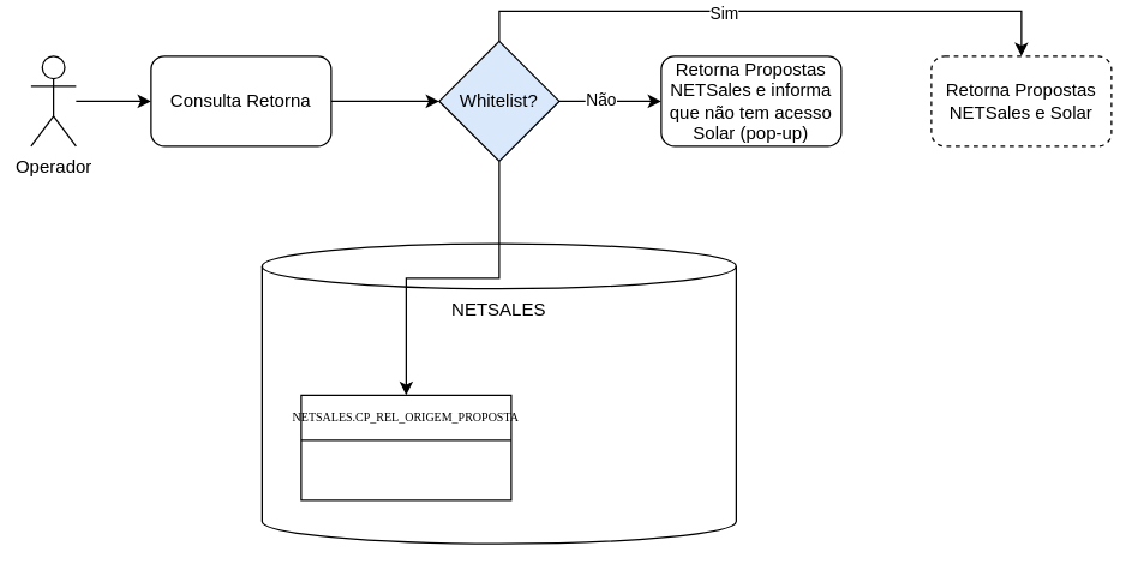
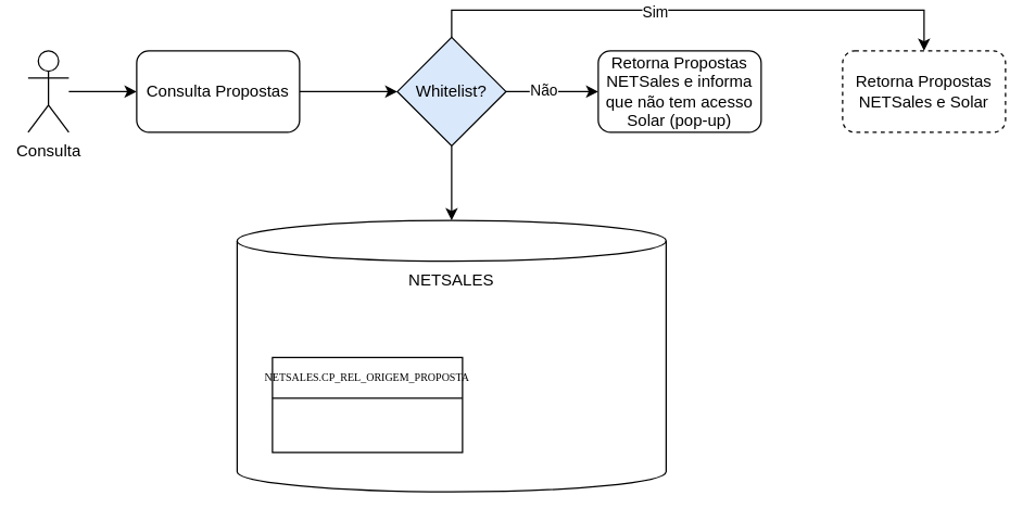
- <mxCell id="7" value="Consulta Retorna" style="rounded=1;whiteSpace=wrap;html=1;" vertex="1" parent="1"><mxGeometry x="100" y="30" width="120" height="60" as="geometry" /></mxCell>
+ <mxCell id="7" value="Consulta Propostas" style="rounded=1;whiteSpace=wrap;html=1;" vertex="1" parent="1"><mxGeometry x="100" y="30" width="120" height="60" as="geometry" /></mxCell>
- <mxCell id="4" value="Operador" style="shape=umlActor;verticalLabelPosition=bottom;verticalAlign=top;html=1;outlineConnect=0;" vertex="1" parent="1"><mxGeometry x="20" y="30" width="30" height="60" as="geometry" /></mxCell>
+ <mxCell id="4" value="Consulta" style="shape=umlActor;verticalLabelPosition=bottom;verticalAlign=top;html=1;outlineConnect=0;" vertex="1" parent="1"><mxGeometry x="20" y="30" width="30" height="60" as="geometry" /></mxCell>
- <mxCell id="5" style="edgeStyle=orthogonalEdgeStyle;rounded=0;orthogonalLoop=1;jettySize=auto;html=1;entryX=0.5;entryY=0;entryDx=0;entryDy=0;startArrow=none;startFill=0;exitX=0.5;exitY=1;exitDx=0;exitDy=0;" edge="1" parent="1" source="14" target="8"><mxGeometry relative="1" as="geometry" /></mxCell>
+ <mxCell id="5" style="edgeStyle=orthogonalEdgeStyle;rounded=0;orthogonalLoop=1;jettySize=auto;html=1;startArrow=none;startFill=0;exitX=0.5;exitY=1;exitDx=0;exitDy=0;" edge="1" parent="1" source="14" target="2"><mxGeometry relative="1" as="geometry" /></mxCell>
